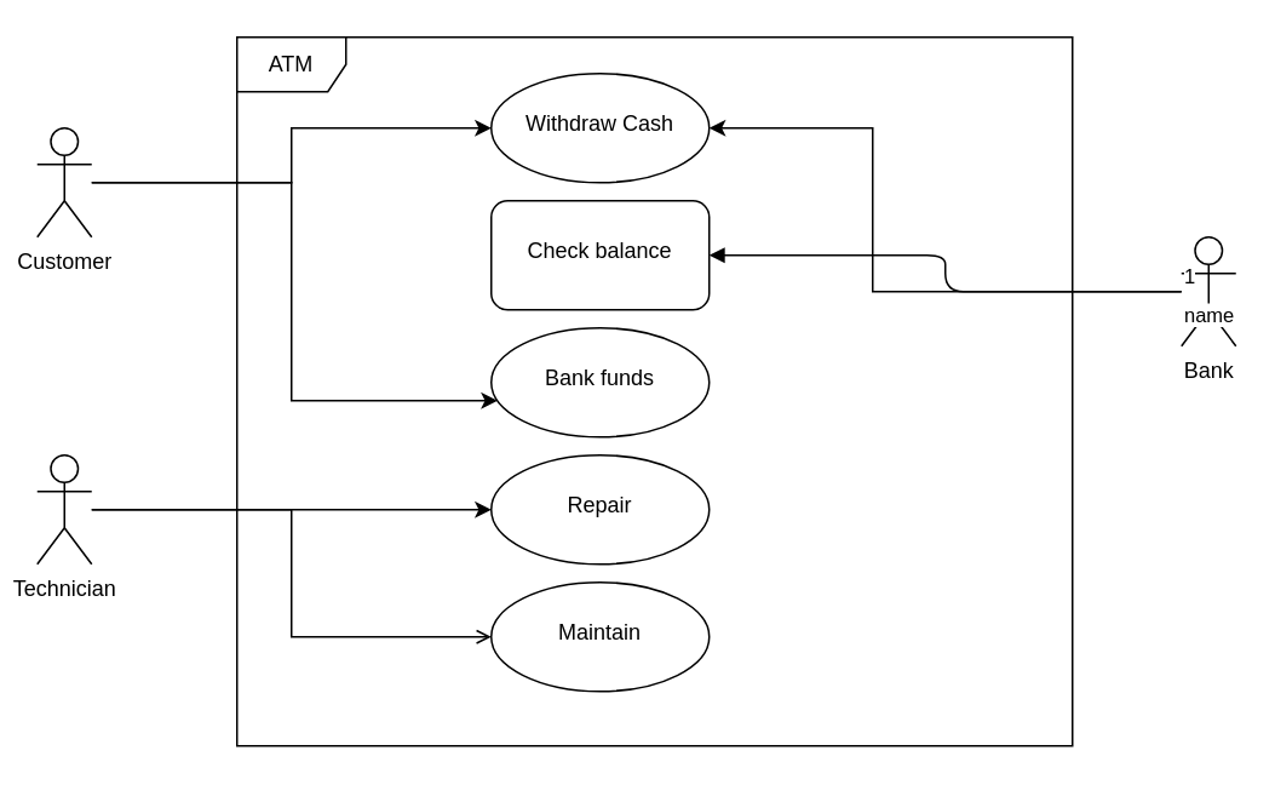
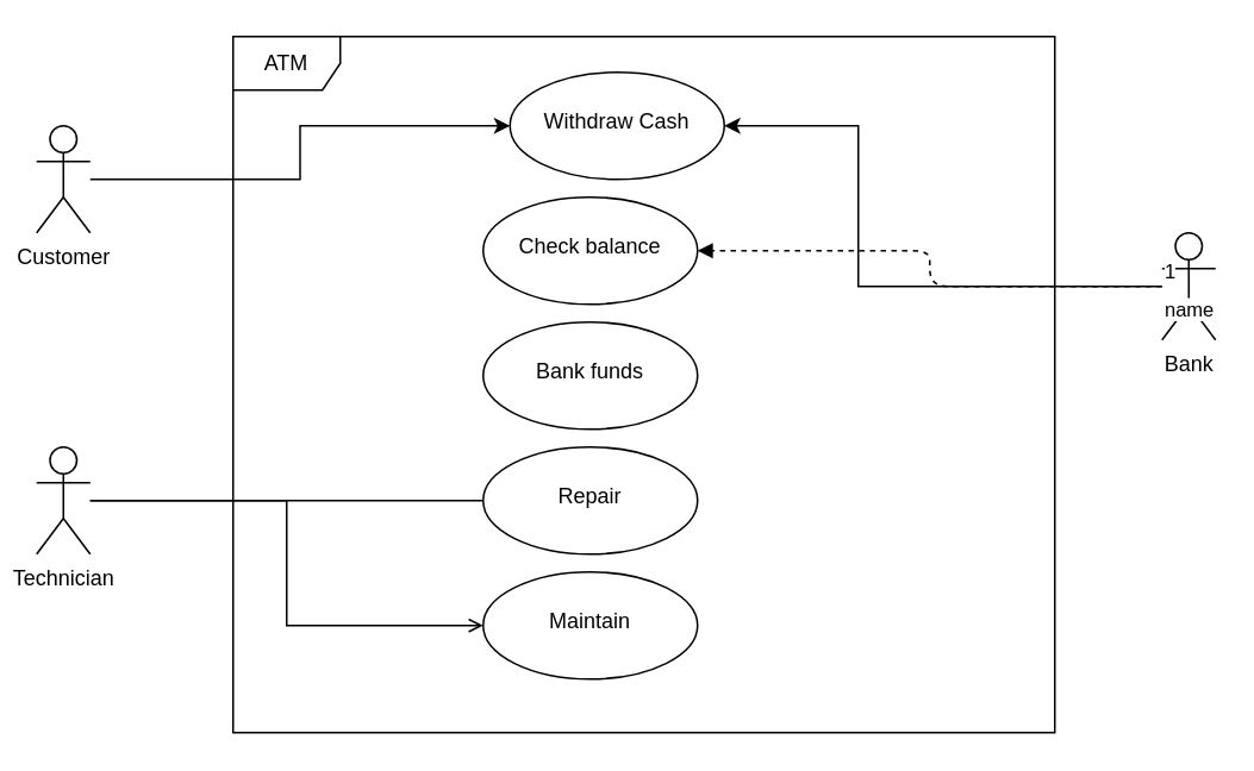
- <mxCell id="6" value="&lt;br&gt;Withdraw Cash" style="ellipse;whiteSpace=wrap;html=1;verticalAlign=top;" vertex="1" parent="1"><mxGeometry x="270" y="40" width="120" height="60" as="geometry" /></mxCell>
+ <mxCell id="6" value="&lt;br&gt;Withdraw Cash" style="ellipse;whiteSpace=wrap;html=1;verticalAlign=top;" vertex="1" parent="1"><mxGeometry x="285" y="40" width="120" height="60" as="geometry" /></mxCell>
- <mxCell id="7" value="&lt;br&gt;Check balance" style="whiteSpace=wrap;html=1;verticalAlign=top;rounded=1;" vertex="1" parent="1"><mxGeometry x="270" y="110" width="120" height="60" as="geometry" /></mxCell>
+ <mxCell id="7" value="&lt;br&gt;Check balance" style="ellipse;whiteSpace=wrap;html=1;verticalAlign=top;" vertex="1" parent="1"><mxGeometry x="270" y="110" width="120" height="60" as="geometry" /></mxCell>
- <mxCell id="16" value="name" style="endArrow=block;endFill=1;html=1;edgeStyle=orthogonalEdgeStyle;align=left;verticalAlign=top;entryX=1;entryY=0.5;entryDx=0;entryDy=0;" edge="1" parent="1" source="15" target="7"><mxGeometry x="-1" relative="1" as="geometry"><mxPoint x="260" y="210" as="sourcePoint" /><mxPoint x="420" y="210" as="targetPoint" /></mxGeometry></mxCell>
+ <mxCell id="16" value="name" style="endArrow=block;endFill=1;html=1;edgeStyle=orthogonalEdgeStyle;align=left;verticalAlign=top;entryX=1;entryY=0.5;entryDx=0;entryDy=0;dashed=1;" edge="1" parent="1" source="15" target="7"><mxGeometry x="-1" relative="1" as="geometry"><mxPoint x="260" y="210" as="sourcePoint" /><mxPoint x="420" y="210" as="targetPoint" /></mxGeometry></mxCell>
- <mxCell id="4" value="" style="edgeStyle=orthogonalEdgeStyle;rounded=0;orthogonalLoop=1;jettySize=auto;html=1;" edge="1" parent="1" source="5" target="8"><mxGeometry relative="1" as="geometry"><Array as="points"><mxPoint x="160" y="100" /><mxPoint x="160" y="220" /></Array></mxGeometry></mxCell>
- <mxCell id="9" value="" style="edgeStyle=orthogonalEdgeStyle;rounded=0;orthogonalLoop=1;jettySize=auto;html=1;" edge="1" parent="1" source="11" target="12"><mxGeometry relative="1" as="geometry" /></mxCell>
+ <mxCell id="9" value="" style="edgeStyle=orthogonalEdgeStyle;rounded=0;orthogonalLoop=1;jettySize=auto;html=1;endArrow=none;" edge="1" parent="1" source="11" target="12"><mxGeometry relative="1" as="geometry" /></mxCell>
